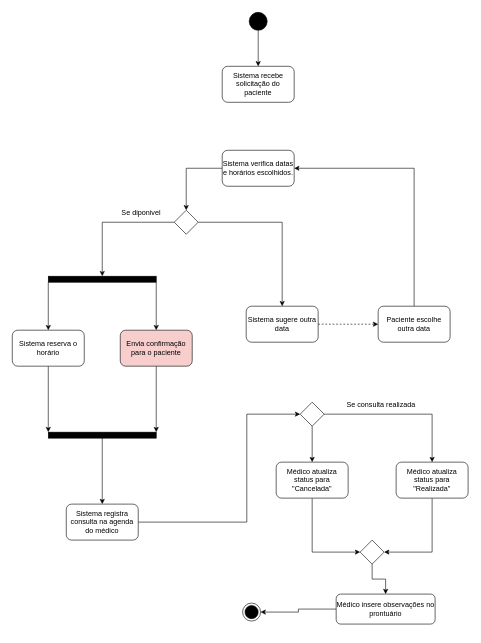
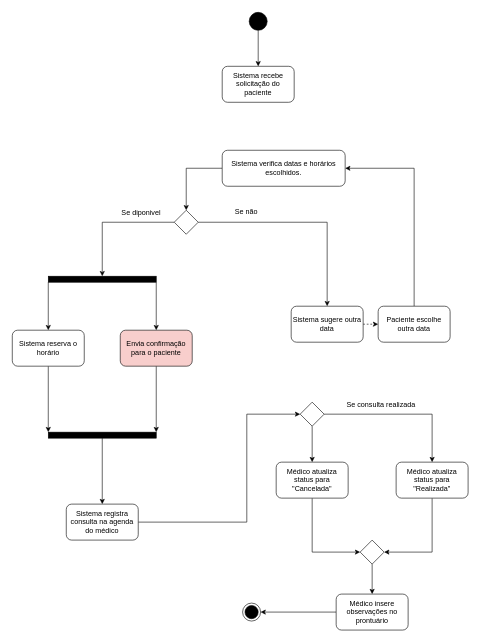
- <mxCell id="4" value="Sistema verifica datas e horários escolhidos." style="rounded=1;whiteSpace=wrap;html=1;" parent="1" vertex="1"><mxGeometry x="370" y="250" width="120" height="60" as="geometry" /></mxCell>
+ <mxCell id="4" value="Sistema verifica datas e horários escolhidos." style="rounded=1;whiteSpace=wrap;html=1;" parent="1" vertex="1"><mxGeometry x="370" y="250" width="205" height="60" as="geometry" /></mxCell>
+ <mxCell id="23" value="Se não" style="text;html=1;align=center;verticalAlign=middle;resizable=0;points=[];autosize=1;strokeColor=none;fillColor=none;" vertex="1" parent="1"><mxGeometry x="380" y="338" width="60" height="30" as="geometry" /></mxCell>
- <mxCell id="10" value="Sistema sugere outra data" style="rounded=1;whiteSpace=wrap;html=1;" vertex="1" parent="1"><mxGeometry x="410" y="510" width="120" height="60" as="geometry" /></mxCell>
+ <mxCell id="10" value="Sistema sugere outra data" style="rounded=1;whiteSpace=wrap;html=1;" vertex="1" parent="1"><mxGeometry x="485" y="510" width="120" height="60" as="geometry" /></mxCell>
- <mxCell id="37" value="Médico insere observações no prontuário" style="rounded=1;whiteSpace=wrap;html=1;" vertex="1" parent="1"><mxGeometry x="560" y="990" width="165" height="50" as="geometry" /></mxCell>
+ <mxCell id="37" value="Médico insere observações no prontuário" style="rounded=1;whiteSpace=wrap;html=1;" vertex="1" parent="1"><mxGeometry x="560" y="990" width="120" height="60" as="geometry" /></mxCell>
